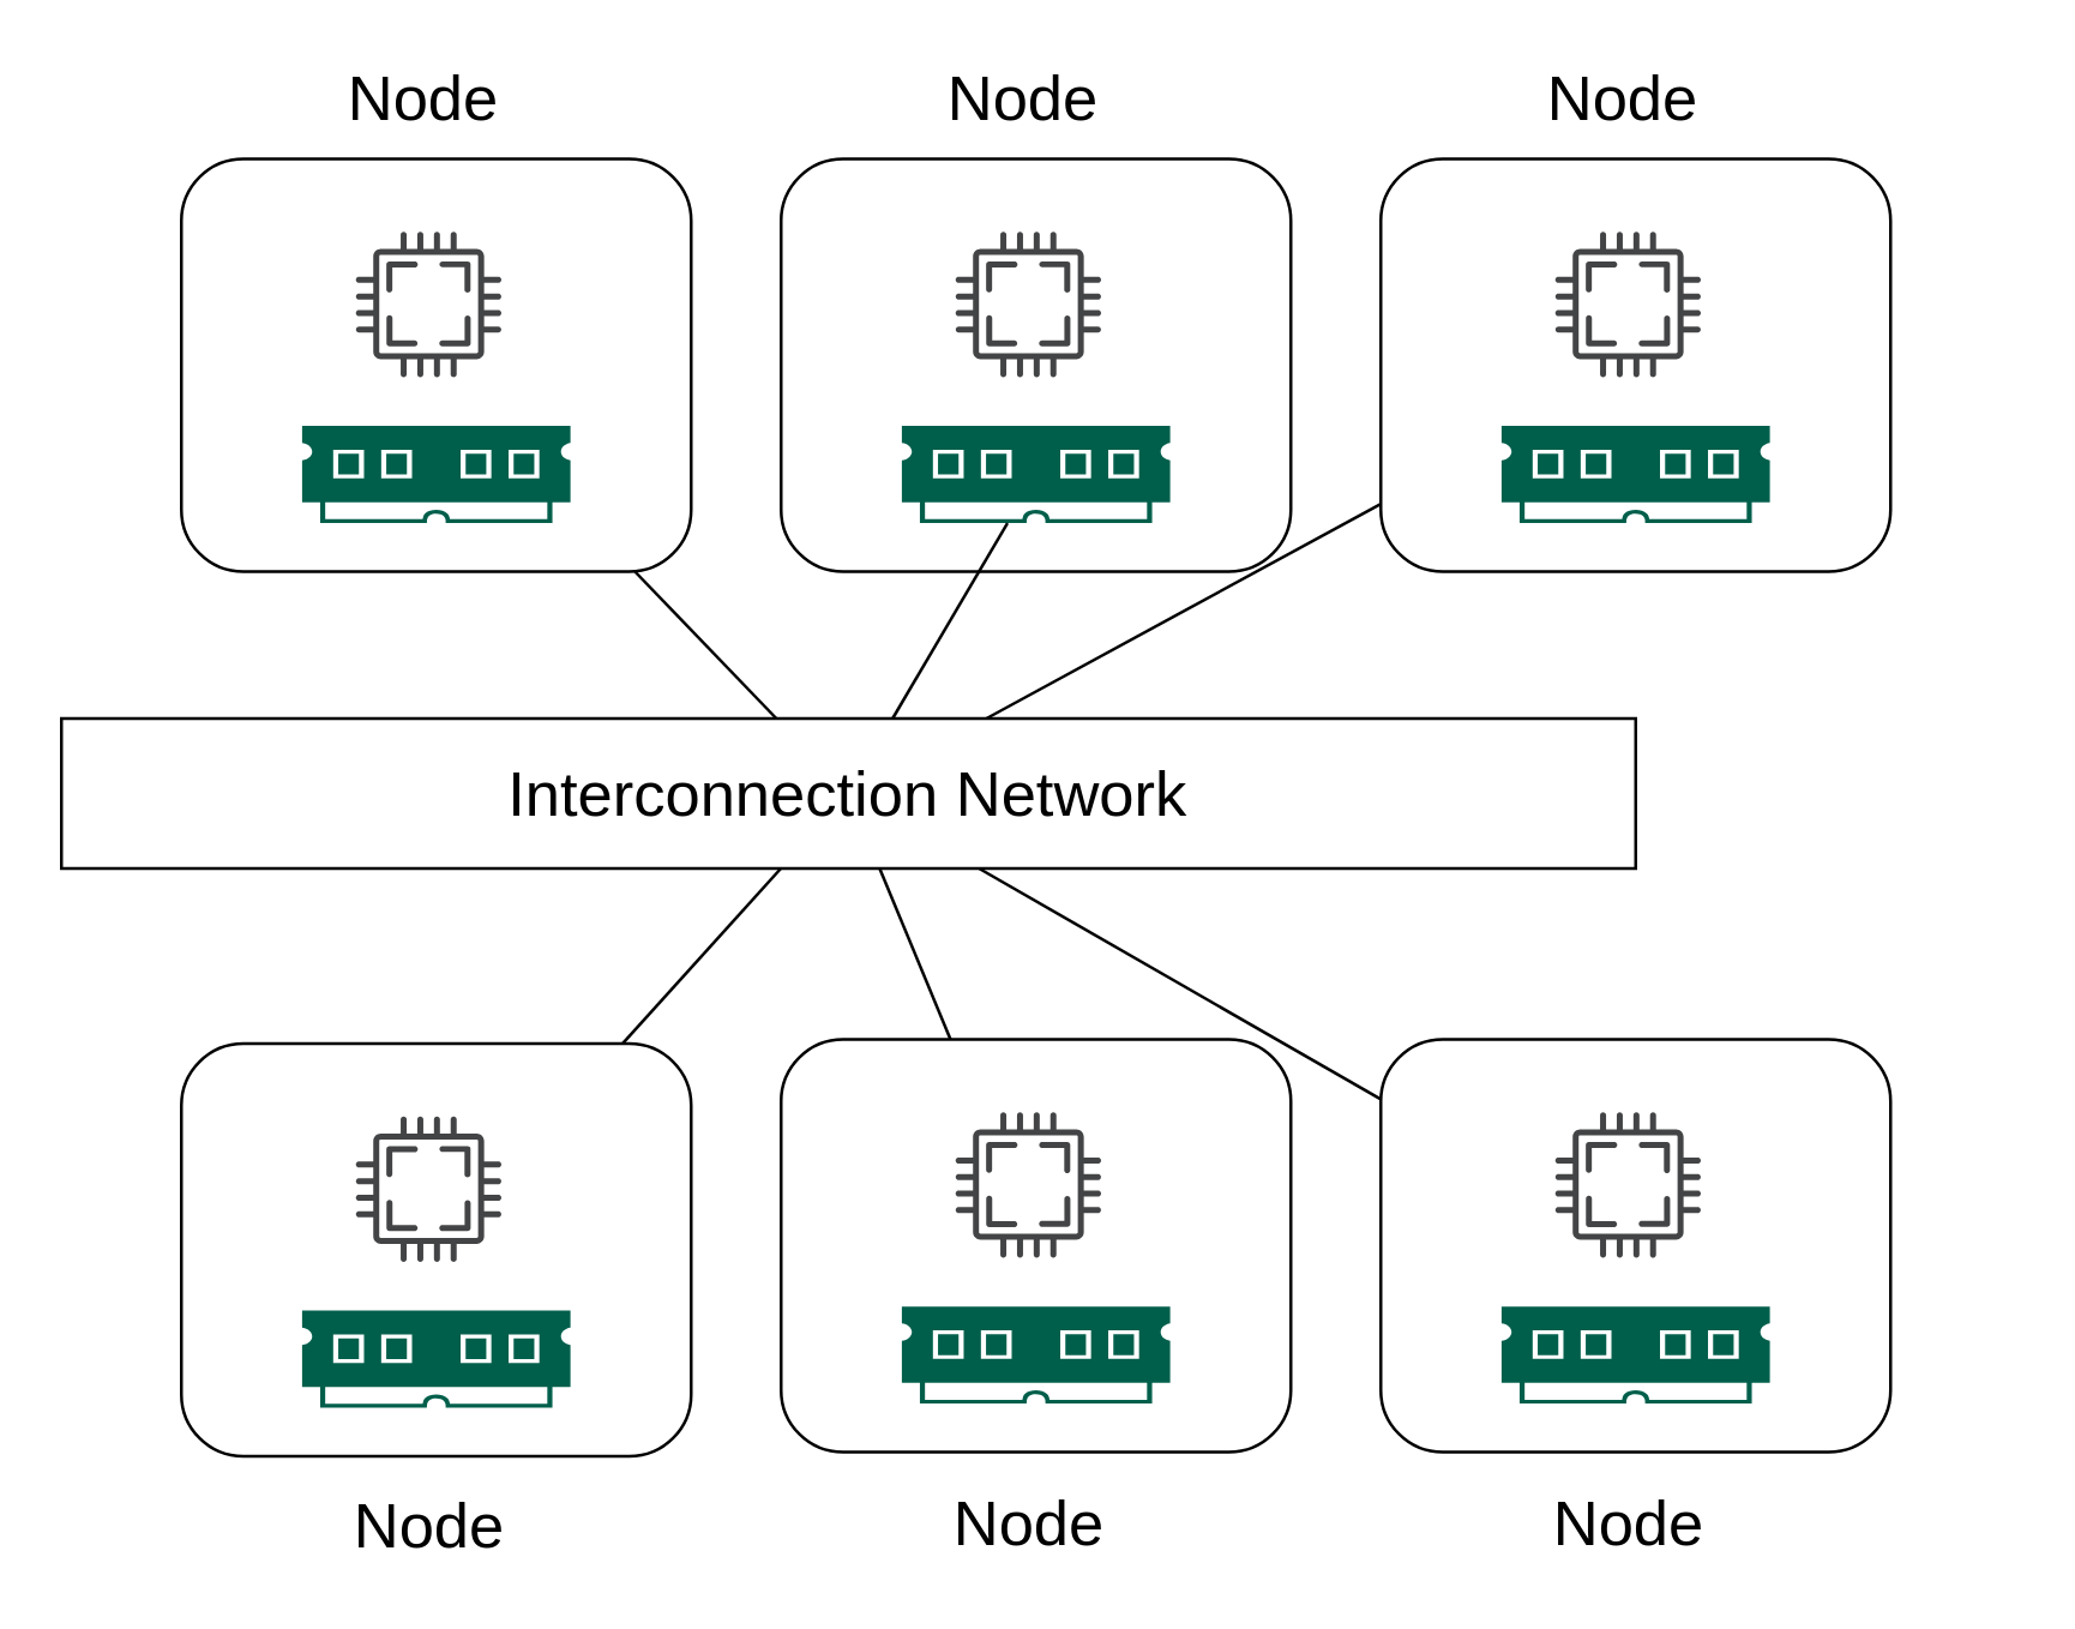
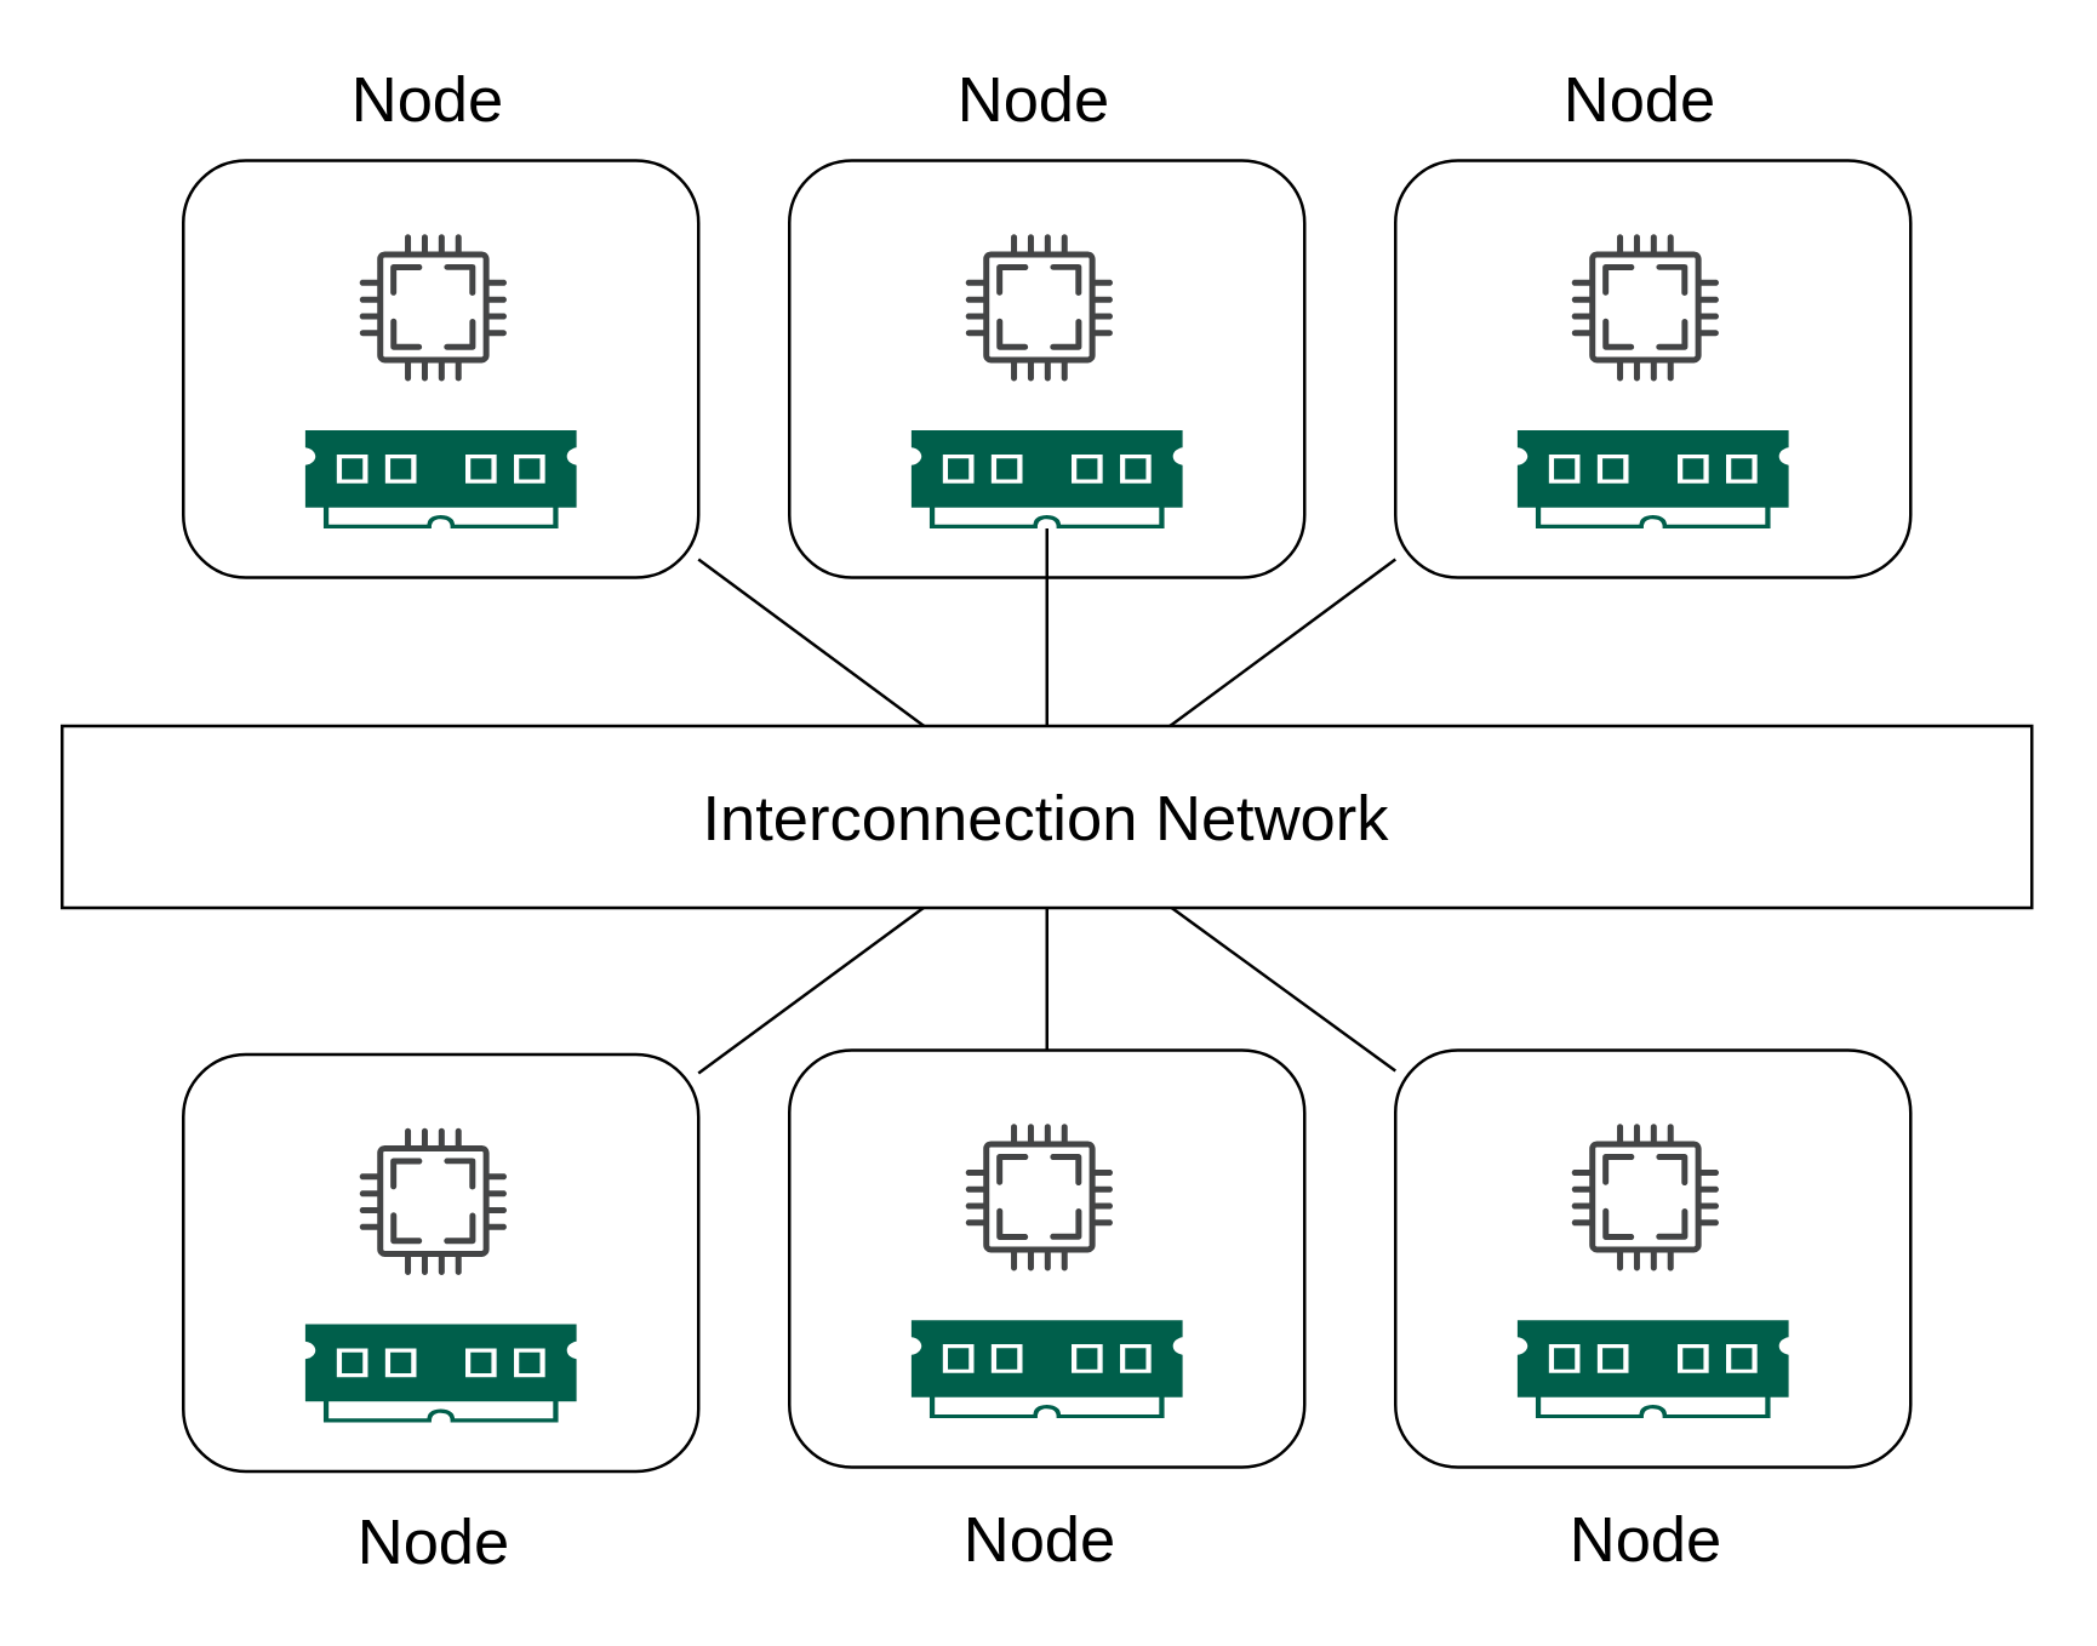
- <mxCell id="32" value="Interconnection Network" style="rounded=0;whiteSpace=wrap;html=1;fontSize=21;" vertex="1" parent="1"><mxGeometry x="20" y="239" width="525" height="50" as="geometry" /></mxCell>
+ <mxCell id="32" value="Interconnection Network" style="rounded=0;whiteSpace=wrap;html=1;fontSize=21;" vertex="1" parent="1"><mxGeometry x="20" y="239" width="650" height="60" as="geometry" /></mxCell>
